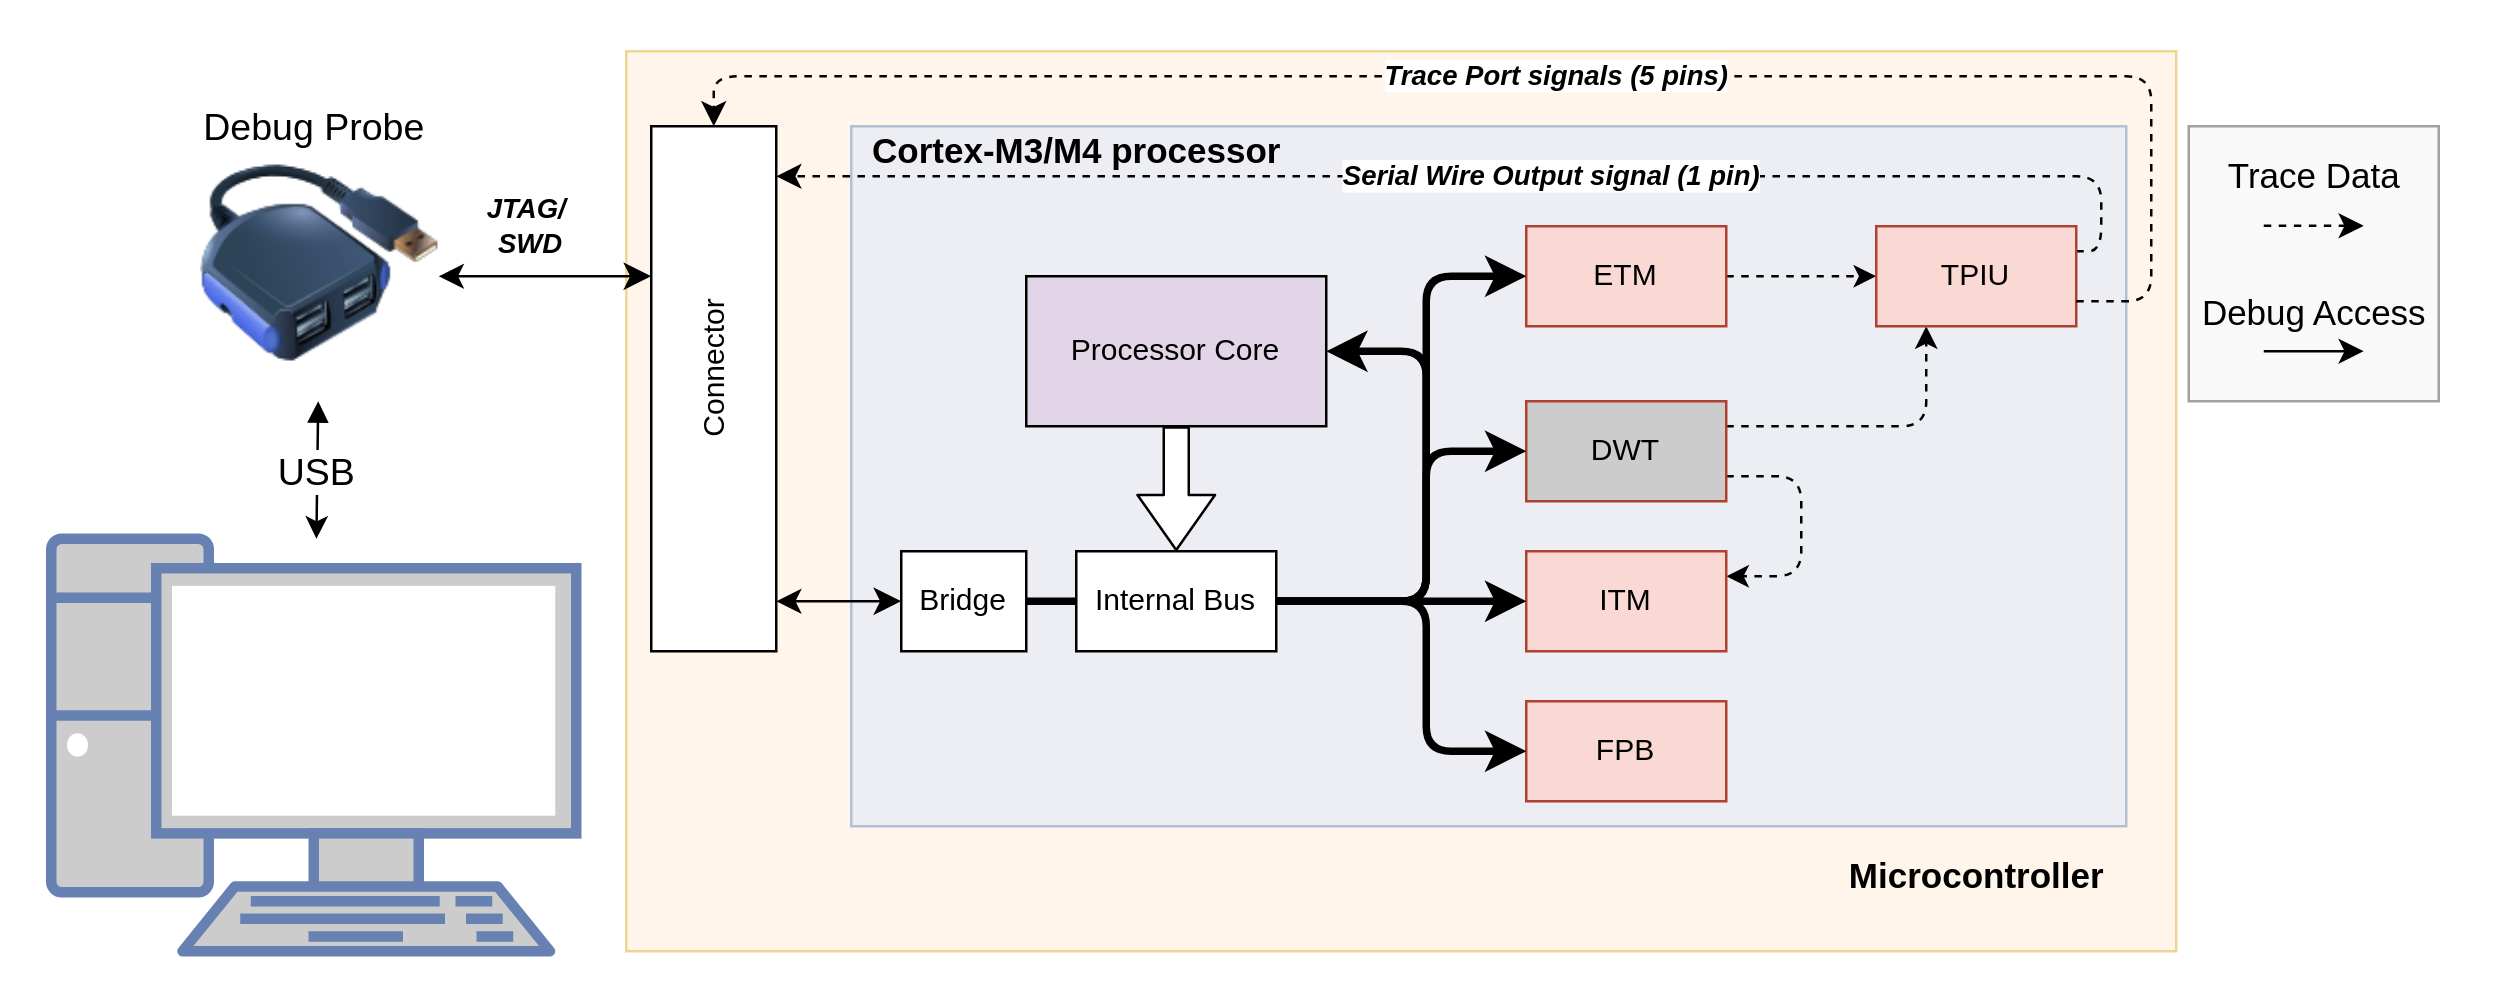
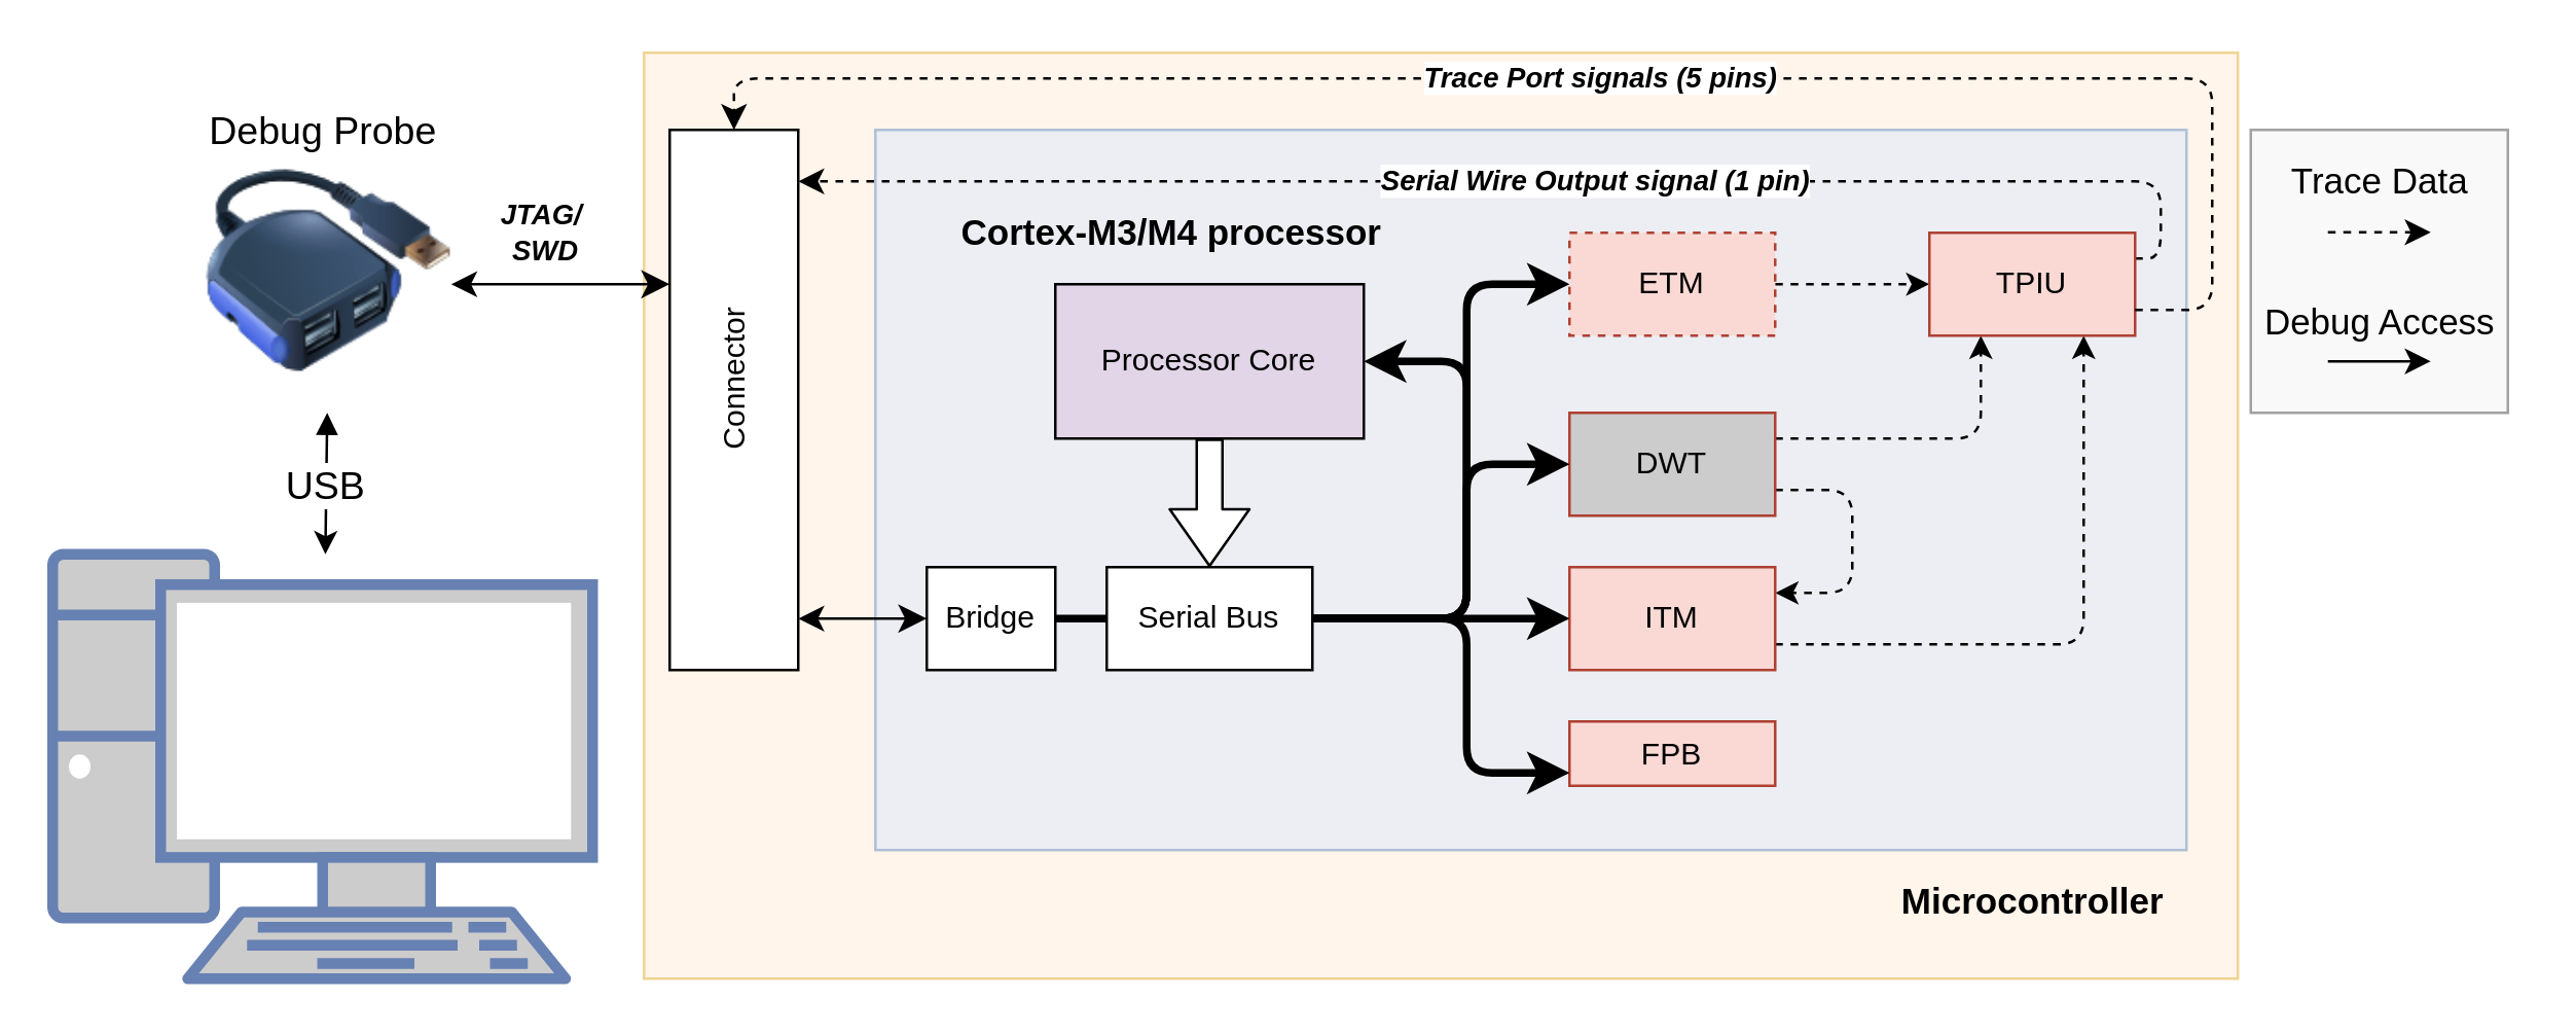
- <mxCell id="23" value="&lt;b&gt;&lt;font style=&quot;font-size: 14px&quot;&gt;Cortex-M3/M4 processor&lt;/font&gt;&lt;/b&gt;" style="text;html=1;align=center;verticalAlign=middle;resizable=0;points=[];autosize=1;strokeColor=none;fillColor=none;strokeWidth=1;" parent="1" vertex="1"><mxGeometry x="340" y="50" width="180" height="20" as="geometry" /></mxCell>
+ <mxCell id="23" value="&lt;b&gt;&lt;font style=&quot;font-size: 14px&quot;&gt;Cortex-M3/M4 processor&lt;/font&gt;&lt;/b&gt;" style="text;html=1;align=center;verticalAlign=middle;resizable=0;points=[];autosize=1;strokeColor=none;fillColor=none;strokeWidth=1;" parent="1" vertex="1"><mxGeometry x="365" y="80" width="180" height="20" as="geometry" /></mxCell>
- <mxCell id="6" value="ETM" style="rounded=0;whiteSpace=wrap;html=1;fillColor=#fad9d5;strokeColor=#ae4132;" parent="1" vertex="1"><mxGeometry x="610" y="90" width="80" height="40" as="geometry" /></mxCell>
+ <mxCell id="6" value="ETM" style="rounded=0;whiteSpace=wrap;html=1;fillColor=#fad9d5;strokeColor=#ae4132;dashed=1;" parent="1" vertex="1"><mxGeometry x="610" y="90" width="80" height="40" as="geometry" /></mxCell>
- <mxCell id="17" value="Internal Bus" style="rounded=0;whiteSpace=wrap;html=1;" parent="1" vertex="1"><mxGeometry x="430" y="220" width="80" height="40" as="geometry" /></mxCell>
+ <mxCell id="17" value="Serial Bus" style="rounded=0;whiteSpace=wrap;html=1;" parent="1" vertex="1"><mxGeometry x="430" y="220" width="80" height="40" as="geometry" /></mxCell>
+ <mxCell id="10" style="edgeStyle=orthogonalEdgeStyle;html=1;dashed=1;" parent="1" source="11" target="14" edge="1"><mxGeometry relative="1" as="geometry"><Array as="points"><mxPoint x="810" y="250" /></Array></mxGeometry></mxCell>
- <mxCell id="12" value="FPB" style="rounded=0;whiteSpace=wrap;html=1;fillColor=#fad9d5;strokeColor=#ae4132;" parent="1" vertex="1"><mxGeometry x="610" y="280" width="80" height="40" as="geometry" /></mxCell>
+ <mxCell id="12" value="FPB" style="rounded=0;whiteSpace=wrap;html=1;fillColor=#fad9d5;strokeColor=#ae4132;" parent="1" vertex="1"><mxGeometry x="610" y="280" width="80" height="25" as="geometry" /></mxCell>
